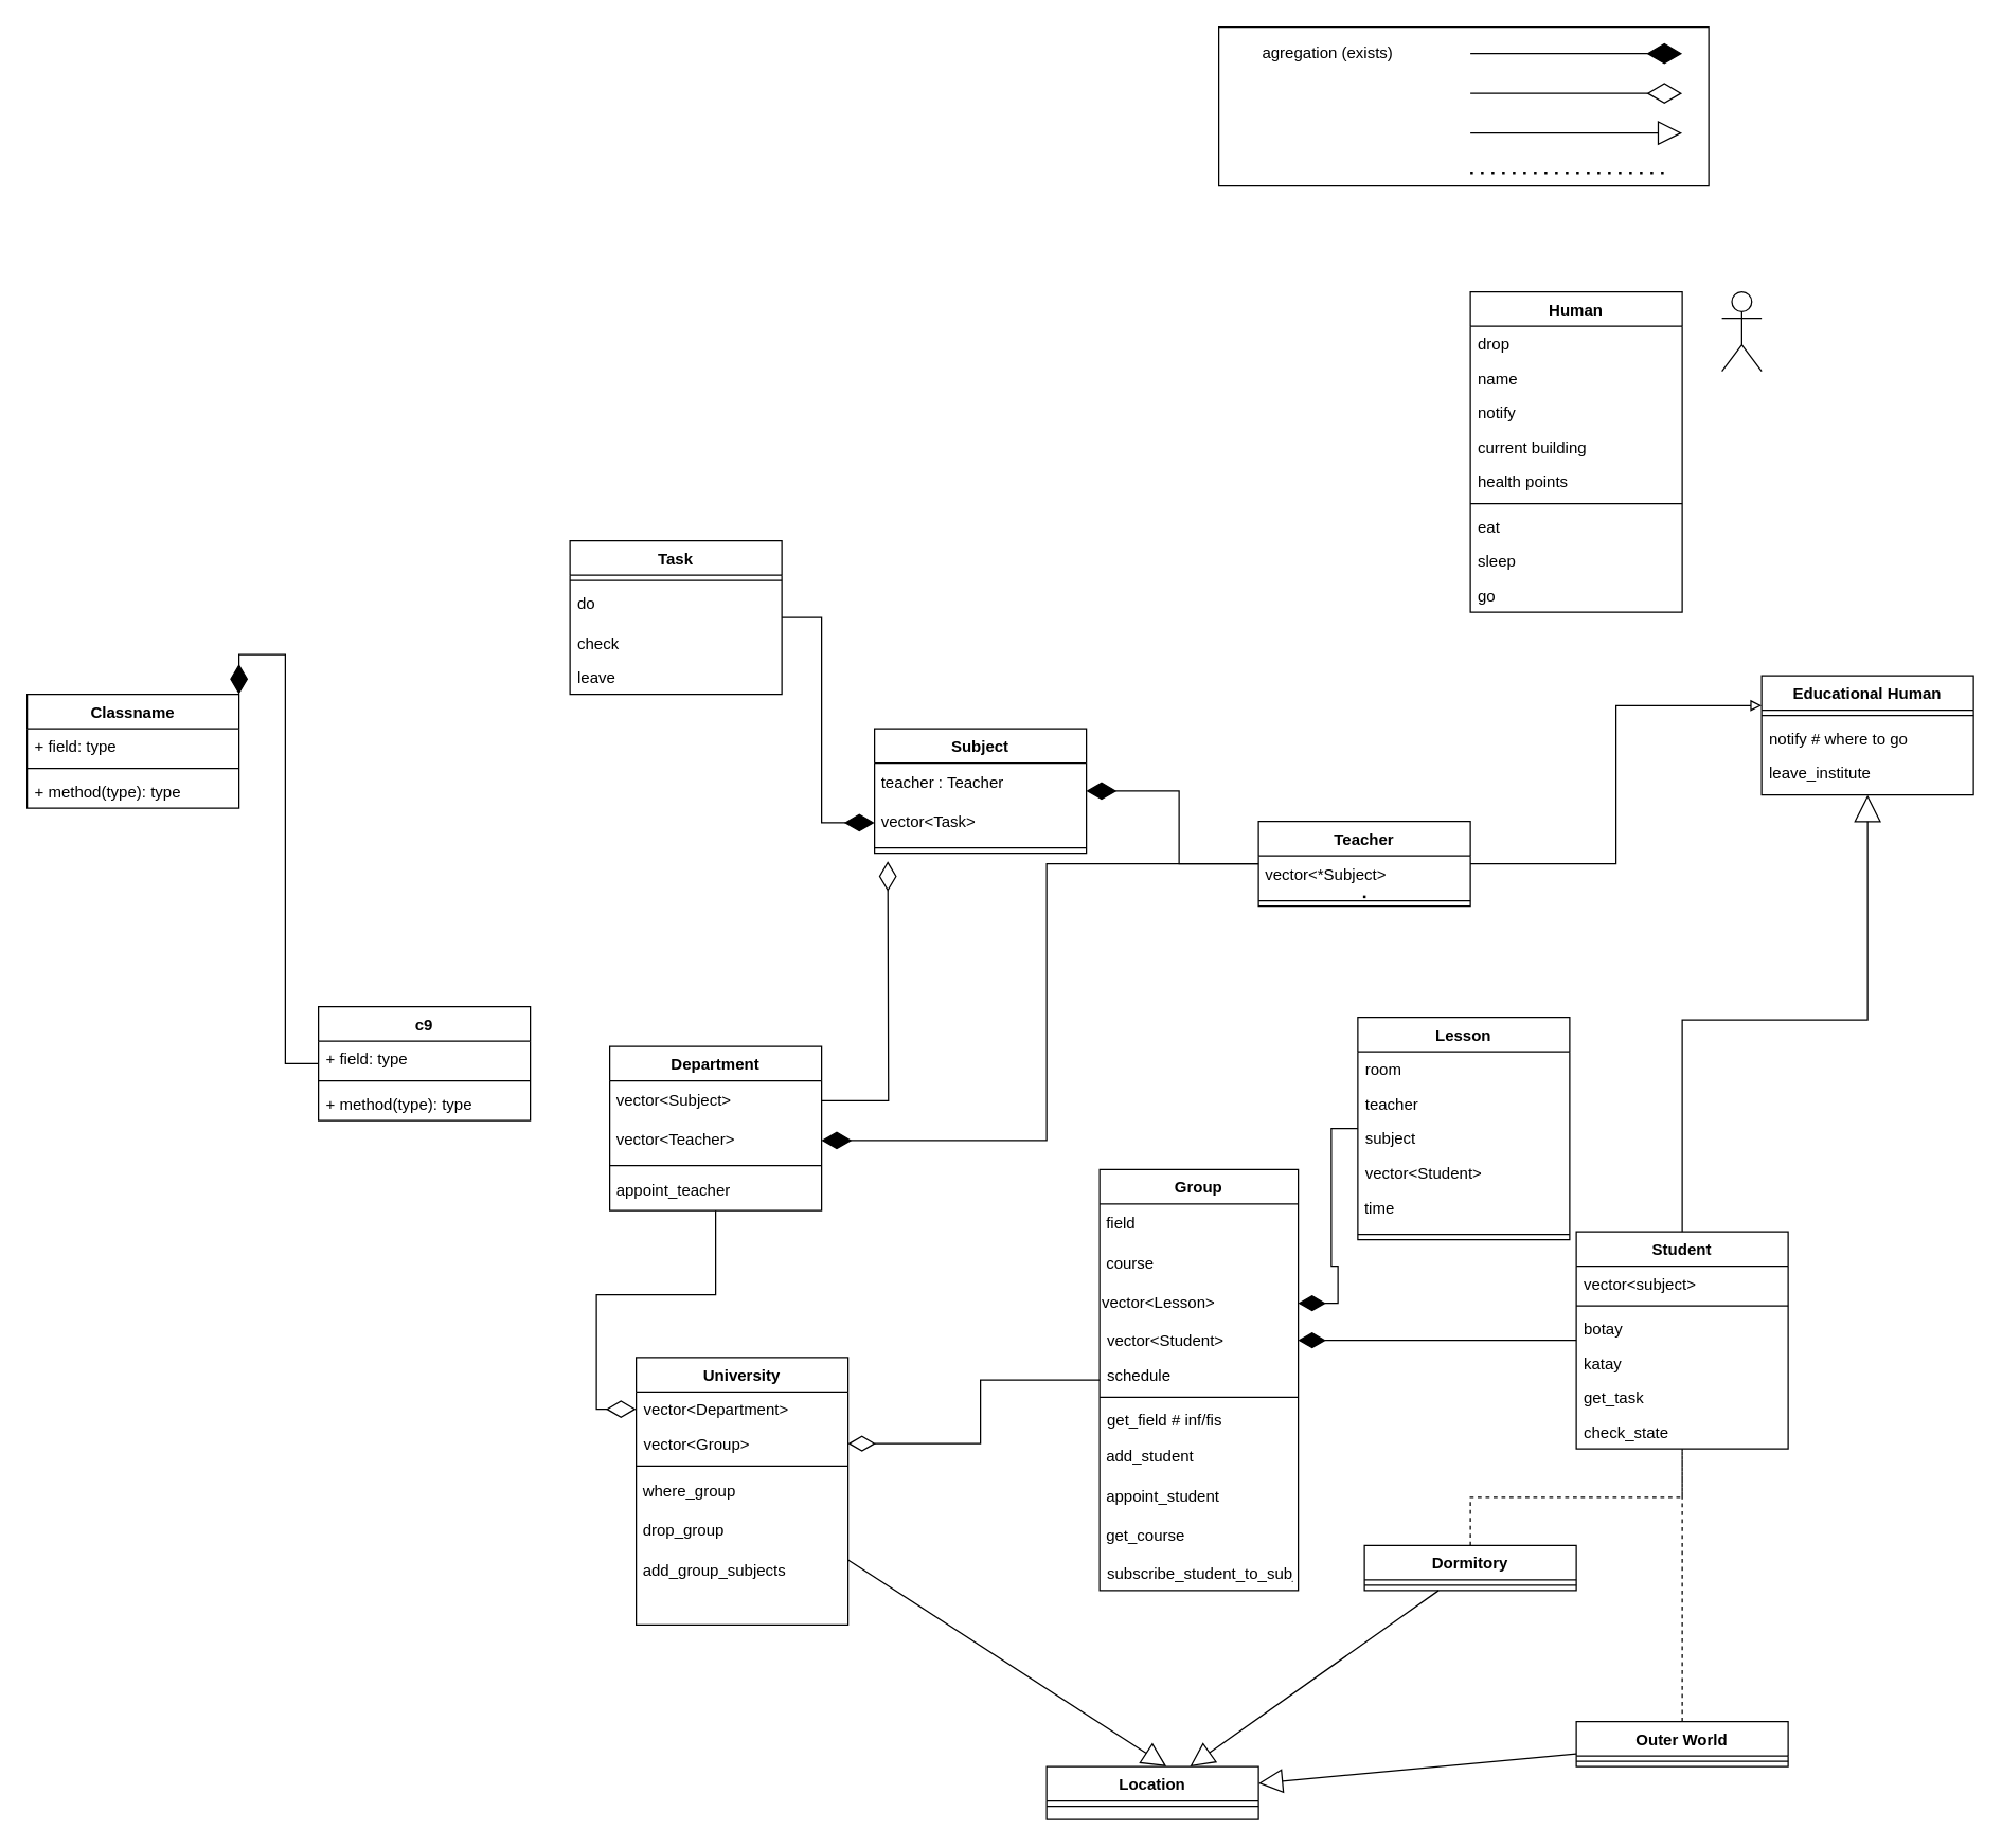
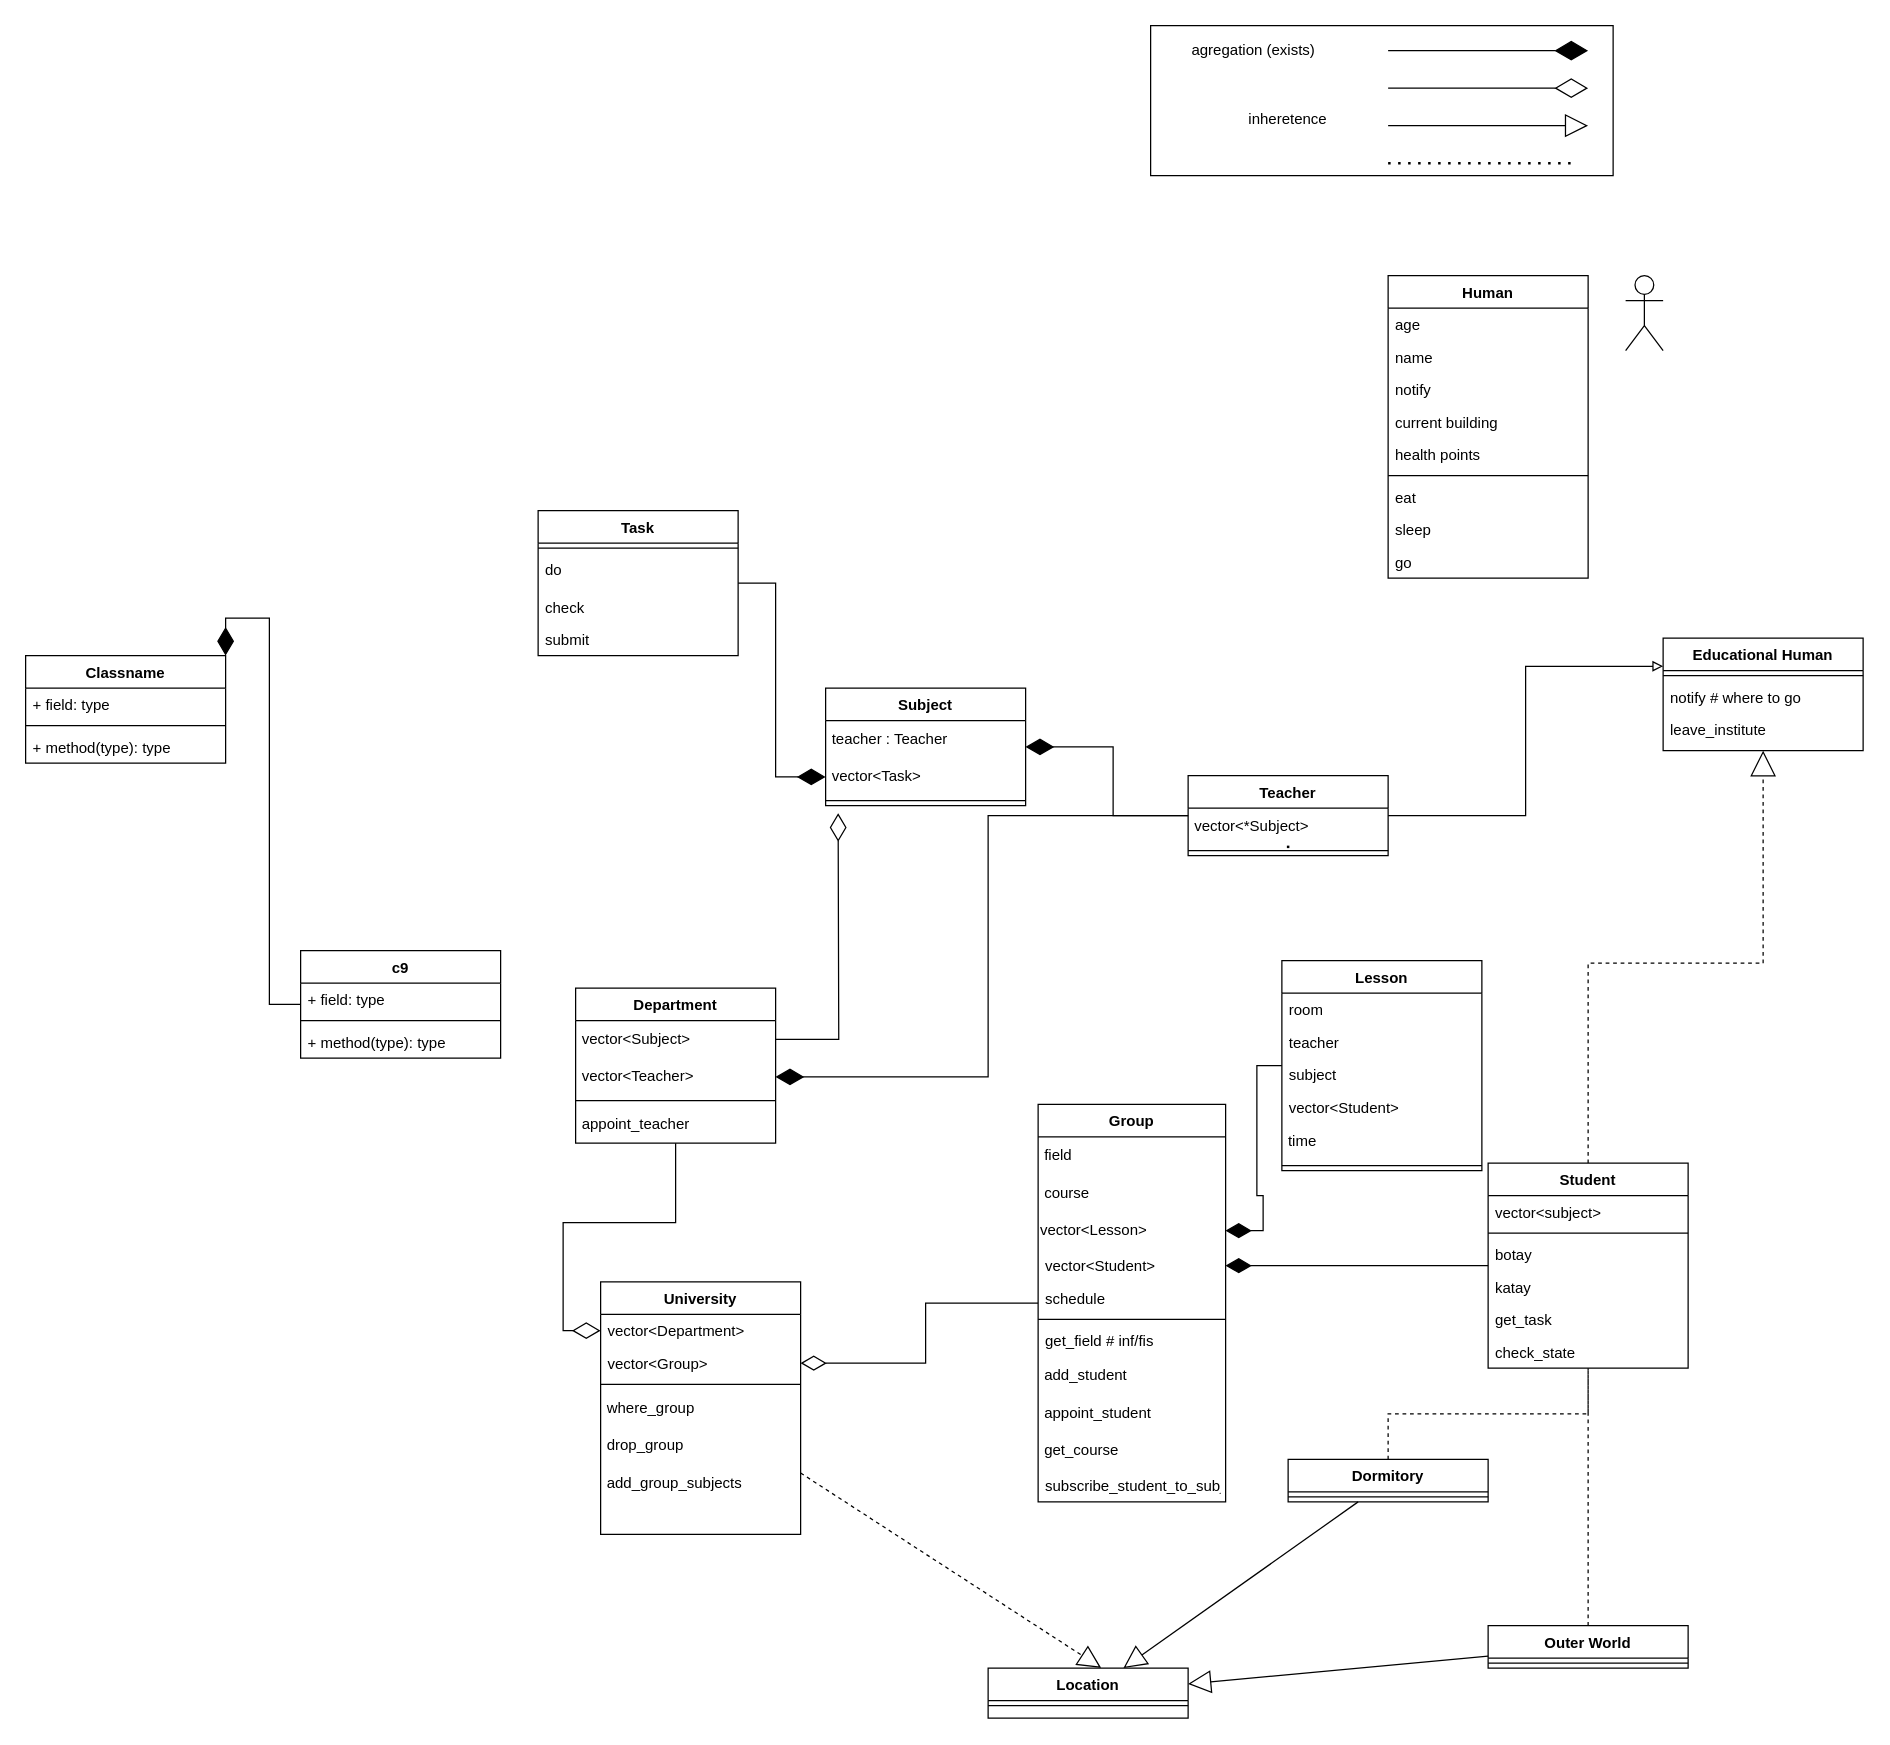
+ <mxCell id="87" value="inheretence" style="text;html=1;strokeColor=none;fillColor=none;align=center;verticalAlign=middle;whiteSpace=wrap;rounded=0;" vertex="1" parent="1"><mxGeometry x="990" y="80" width="80" height="30" as="geometry" /></mxCell>
- <mxCell id="37" value="drop" style="text;strokeColor=none;fillColor=none;align=left;verticalAlign=top;spacingLeft=4;spacingRight=4;overflow=hidden;rotatable=0;points=[[0,0.5],[1,0.5]];portConstraint=eastwest;" vertex="1" parent="36"><mxGeometry y="26" width="160" height="26" as="geometry" /></mxCell>
+ <mxCell id="37" value="age" style="text;strokeColor=none;fillColor=none;align=left;verticalAlign=top;spacingLeft=4;spacingRight=4;overflow=hidden;rotatable=0;points=[[0,0.5],[1,0.5]];portConstraint=eastwest;" vertex="1" parent="36"><mxGeometry y="26" width="160" height="26" as="geometry" /></mxCell>
- <mxCell id="74" value="leave" style="text;strokeColor=none;fillColor=none;align=left;verticalAlign=top;spacingLeft=4;spacingRight=4;overflow=hidden;rotatable=0;points=[[0,0.5],[1,0.5]];portConstraint=eastwest;" vertex="1" parent="70"><mxGeometry y="90" width="160" height="26" as="geometry" /></mxCell>
+ <mxCell id="74" value="submit" style="text;strokeColor=none;fillColor=none;align=left;verticalAlign=top;spacingLeft=4;spacingRight=4;overflow=hidden;rotatable=0;points=[[0,0.5],[1,0.5]];portConstraint=eastwest;" vertex="1" parent="70"><mxGeometry y="90" width="160" height="26" as="geometry" /></mxCell>
- <mxCell id="8" style="edgeStyle=orthogonalEdgeStyle;rounded=0;jumpSize=5;orthogonalLoop=1;jettySize=auto;html=1;endArrow=block;endFill=0;endSize=18;" edge="1" parent="1" source="9" target="3"><mxGeometry relative="1" as="geometry" /></mxCell>
+ <mxCell id="8" style="edgeStyle=orthogonalEdgeStyle;rounded=0;jumpSize=5;orthogonalLoop=1;jettySize=auto;html=1;endArrow=block;endFill=0;endSize=18;dashed=1;" edge="1" parent="1" source="9" target="3"><mxGeometry relative="1" as="geometry" /></mxCell>
- <mxCell id="49" value="" style="endArrow=block;endSize=16;endFill=0;html=1;rounded=0;entryX=0.565;entryY=-0.005;entryDx=0;entryDy=0;entryPerimeter=0;" edge="1" parent="1" source="23" target="46"><mxGeometry width="160" relative="1" as="geometry"><mxPoint x="809.736" y="1316" as="sourcePoint" /><mxPoint x="835.547" y="1430" as="targetPoint" /></mxGeometry></mxCell>
+ <mxCell id="49" value="" style="endArrow=block;endSize=16;endFill=0;html=1;rounded=0;entryX=0.565;entryY=-0.005;entryDx=0;entryDy=0;entryPerimeter=0;dashed=1;" edge="1" parent="1" source="23" target="46"><mxGeometry width="160" relative="1" as="geometry"><mxPoint x="809.736" y="1316" as="sourcePoint" /><mxPoint x="835.547" y="1430" as="targetPoint" /></mxGeometry></mxCell>
